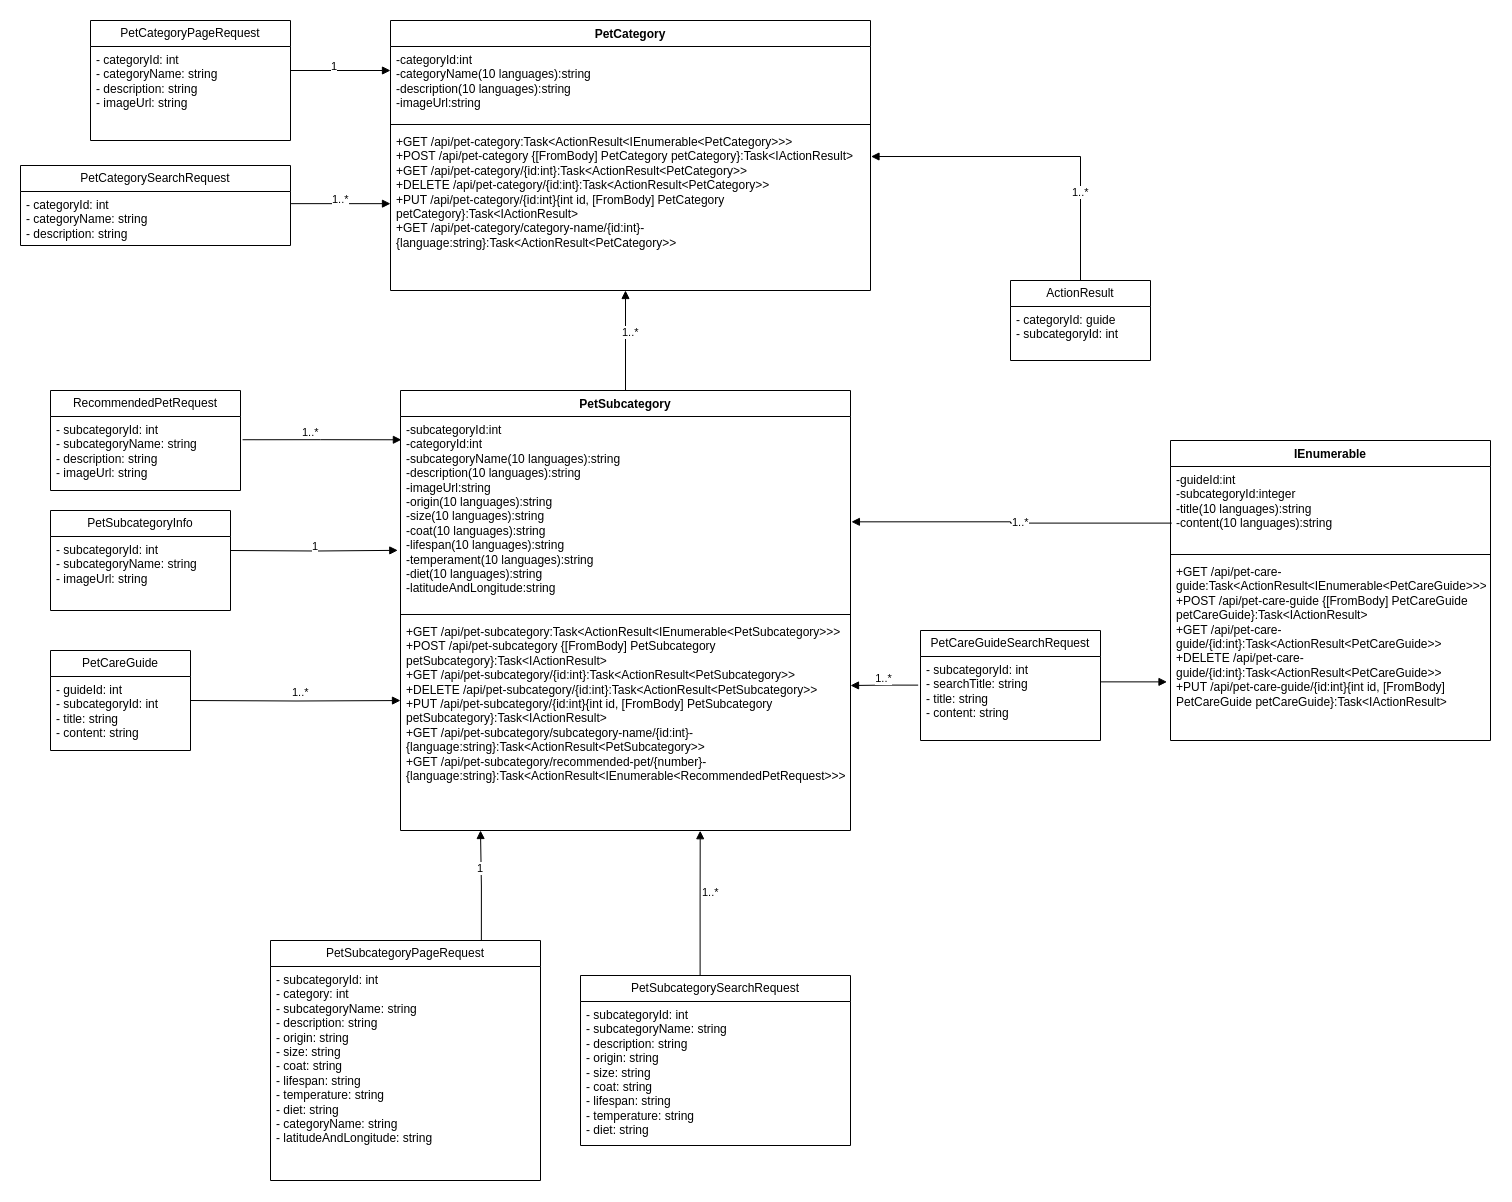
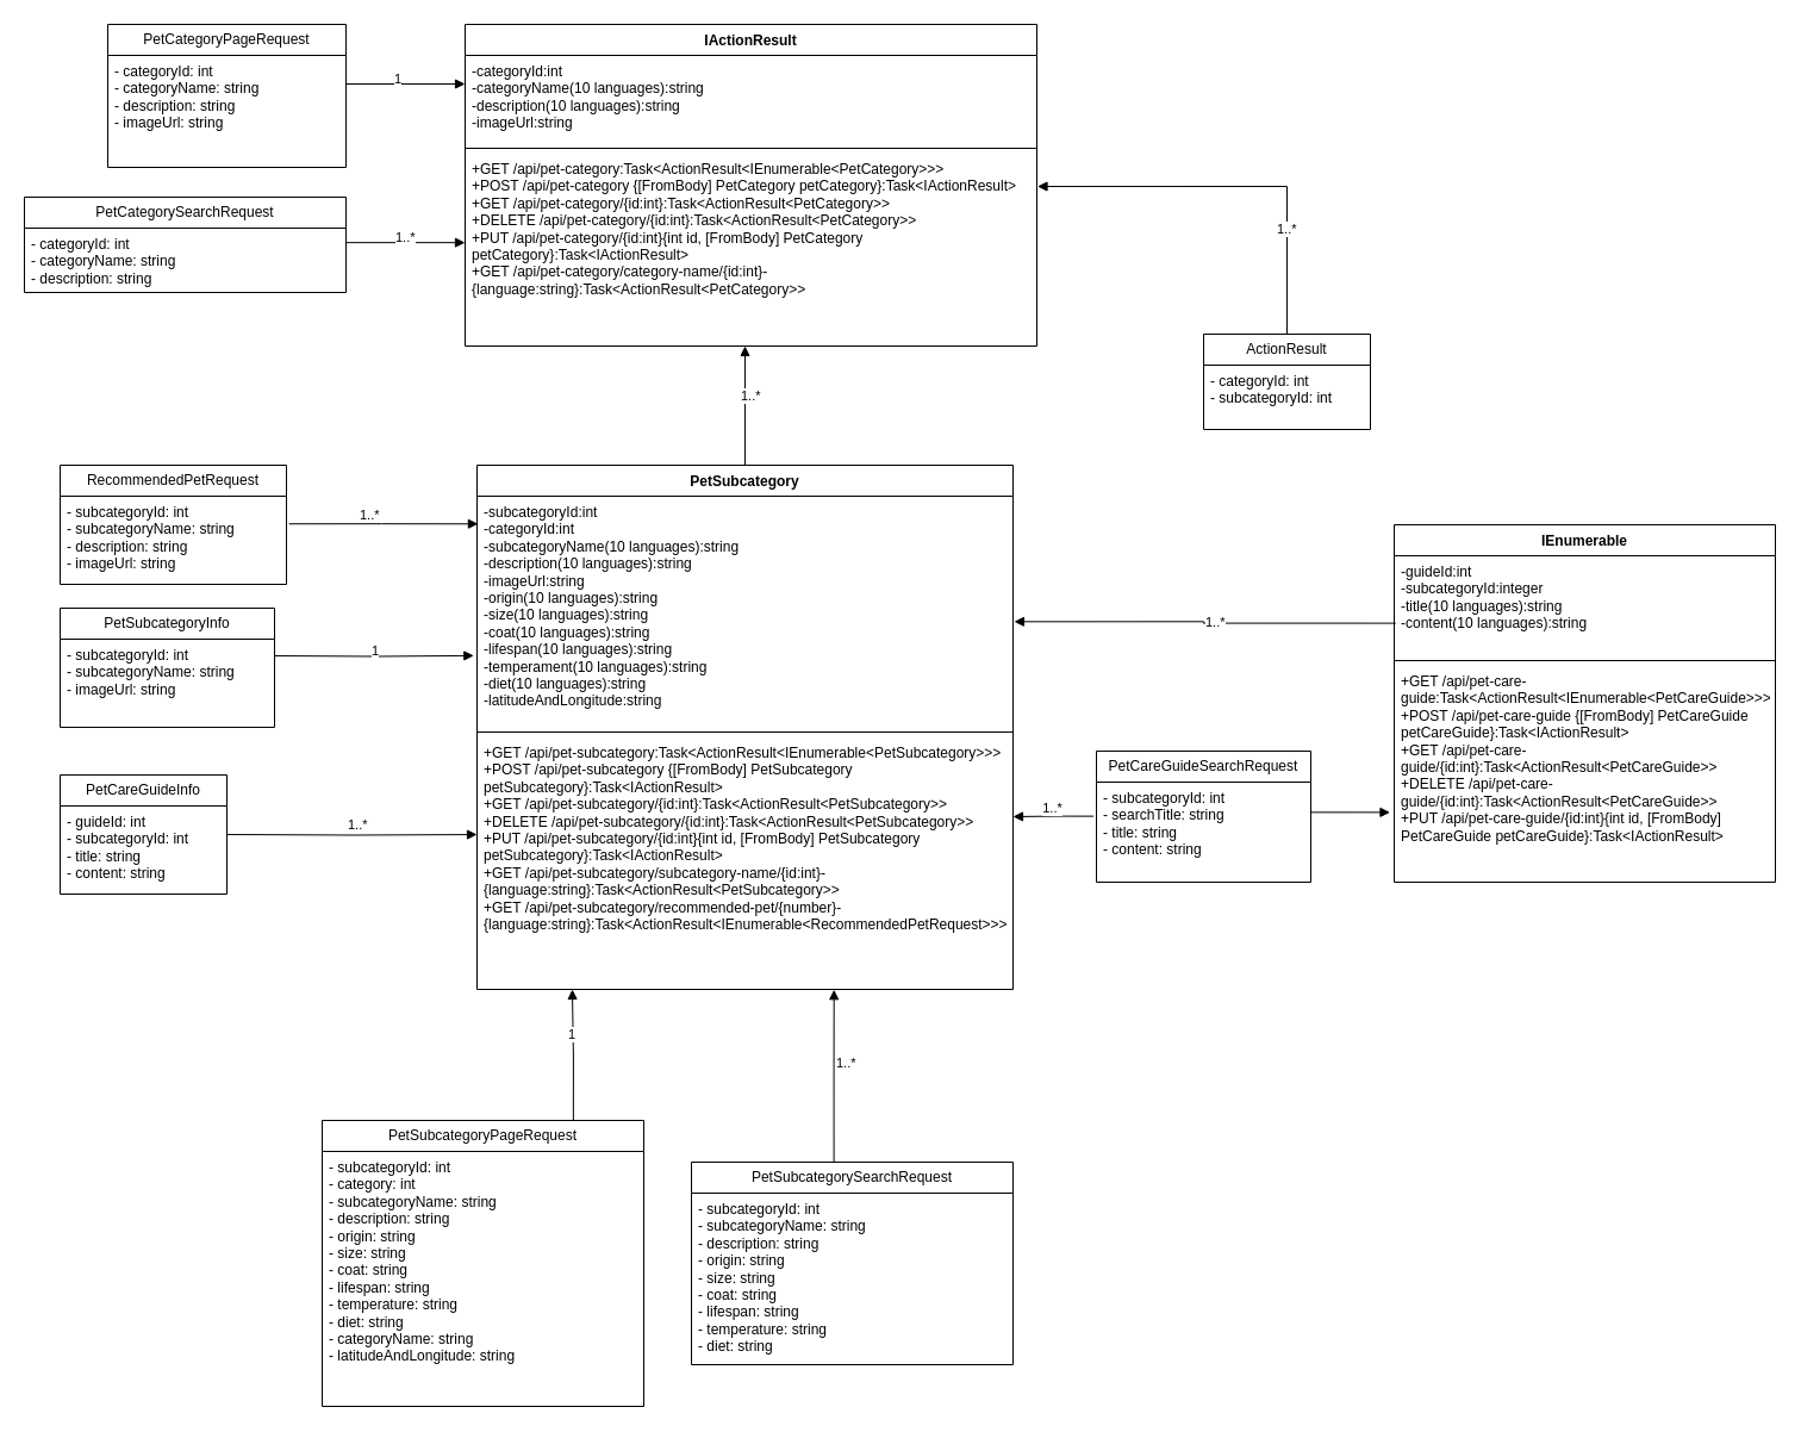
- <mxCell id="14" value="PetCategory" style="swimlane;fontStyle=1;align=center;verticalAlign=top;childLayout=stackLayout;horizontal=1;startSize=26;horizontalStack=0;resizeParent=1;resizeParentMax=0;resizeLast=0;collapsible=1;marginBottom=0;whiteSpace=wrap;html=1;" parent="1" vertex="1"><mxGeometry x="390" y="20" width="480" height="270" as="geometry" /></mxCell>
+ <mxCell id="14" value="IActionResult" style="swimlane;fontStyle=1;align=center;verticalAlign=top;childLayout=stackLayout;horizontal=1;startSize=26;horizontalStack=0;resizeParent=1;resizeParentMax=0;resizeLast=0;collapsible=1;marginBottom=0;whiteSpace=wrap;html=1;" parent="1" vertex="1"><mxGeometry x="390" y="20" width="480" height="270" as="geometry" /></mxCell>
- <mxCell id="19" value="- categoryId: guide&lt;div&gt;- subcategoryId: int&lt;/div&gt;" style="text;strokeColor=none;fillColor=none;align=left;verticalAlign=top;spacingLeft=4;spacingRight=4;overflow=hidden;rotatable=0;points=[[0,0.5],[1,0.5]];portConstraint=eastwest;whiteSpace=wrap;html=1;" parent="18" vertex="1"><mxGeometry y="26" width="140" height="54" as="geometry" /></mxCell>
+ <mxCell id="19" value="- categoryId: int&lt;div&gt;- subcategoryId: int&lt;/div&gt;" style="text;strokeColor=none;fillColor=none;align=left;verticalAlign=top;spacingLeft=4;spacingRight=4;overflow=hidden;rotatable=0;points=[[0,0.5],[1,0.5]];portConstraint=eastwest;whiteSpace=wrap;html=1;" parent="18" vertex="1"><mxGeometry y="26" width="140" height="54" as="geometry" /></mxCell>
- <mxCell id="22" value="PetCareGuide" style="swimlane;fontStyle=0;childLayout=stackLayout;horizontal=1;startSize=26;fillColor=none;horizontalStack=0;resizeParent=1;resizeParentMax=0;resizeLast=0;collapsible=1;marginBottom=0;whiteSpace=wrap;html=1;" parent="1" vertex="1"><mxGeometry x="50" y="650" width="140" height="100" as="geometry" /></mxCell>
+ <mxCell id="22" value="PetCareGuideInfo" style="swimlane;fontStyle=0;childLayout=stackLayout;horizontal=1;startSize=26;fillColor=none;horizontalStack=0;resizeParent=1;resizeParentMax=0;resizeLast=0;collapsible=1;marginBottom=0;whiteSpace=wrap;html=1;" parent="1" vertex="1"><mxGeometry x="50" y="650" width="140" height="100" as="geometry" /></mxCell>
